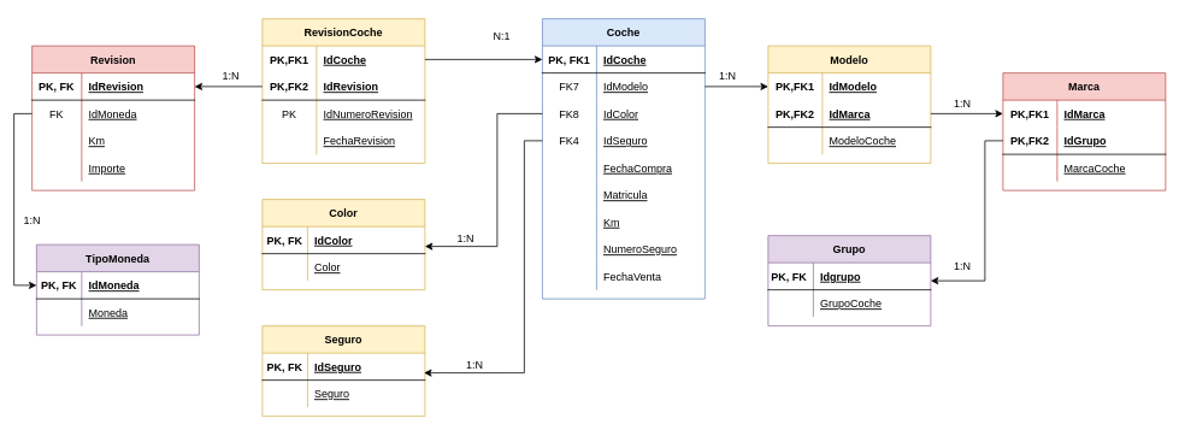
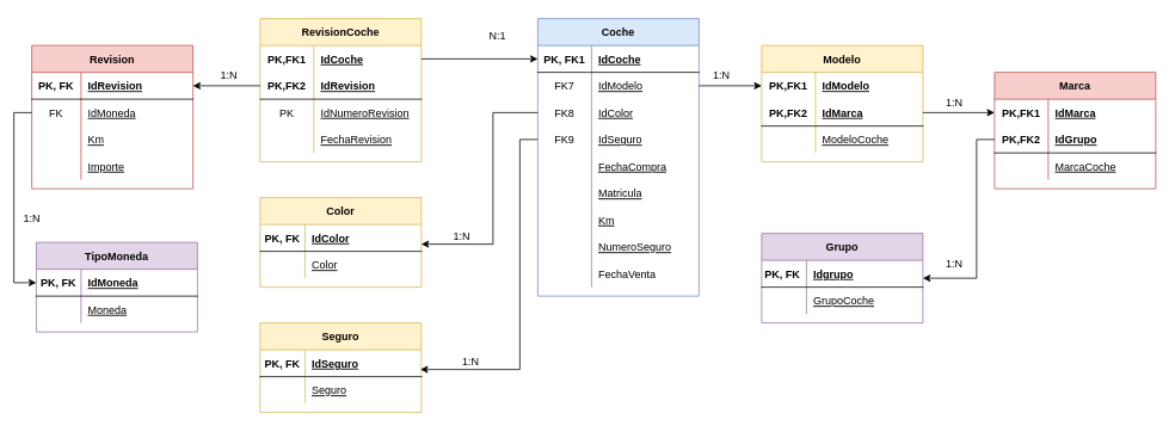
- <mxCell id="42" value="FK4" style="shape=partialRectangle;connectable=0;fillColor=none;top=0;left=0;bottom=0;right=0;editable=1;overflow=hidden;" parent="41" vertex="1"><mxGeometry width="60" height="30" as="geometry"><mxRectangle width="60" height="30" as="alternateBounds" /></mxGeometry></mxCell>
+ <mxCell id="42" value="FK9" style="shape=partialRectangle;connectable=0;fillColor=none;top=0;left=0;bottom=0;right=0;editable=1;overflow=hidden;" parent="41" vertex="1"><mxGeometry width="60" height="30" as="geometry"><mxRectangle width="60" height="30" as="alternateBounds" /></mxGeometry></mxCell>
